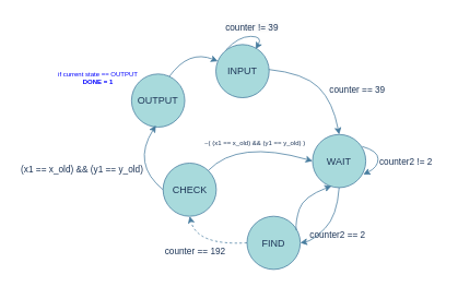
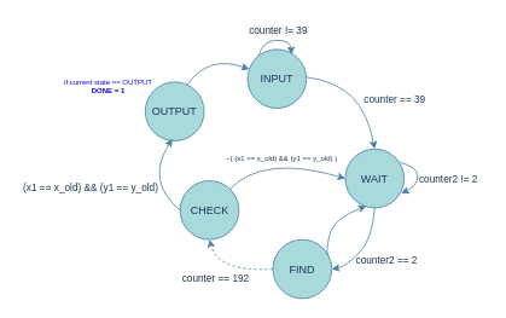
- <mxCell id="10" value="INPUT" style="ellipse;whiteSpace=wrap;html=1;aspect=fixed;strokeColor=#457B9D;fontColor=#1D3557;fillColor=#A8DADC;" parent="1" vertex="1"><mxGeometry x="263" y="54" width="65" height="65" as="geometry" /></mxCell>
+ <mxCell id="10" value="INPUT" style="ellipse;whiteSpace=wrap;html=1;aspect=fixed;strokeColor=#457B9D;fontColor=#1D3557;fillColor=#A8DADC;" parent="1" vertex="1"><mxGeometry x="273" y="54" width="65" height="65" as="geometry" /></mxCell>
- <mxCell id="7" value="counter2 == 2" style="text;whiteSpace=wrap;fontColor=#1D3557;fontSize=11;" parent="1" vertex="1"><mxGeometry x="376" y="274" width="80" height="20" as="geometry" /></mxCell>
+ <mxCell id="7" value="counter2 == 2" style="text;whiteSpace=wrap;fontColor=#1D3557;fontSize=11;" parent="1" vertex="1"><mxGeometry x="391" y="274" width="80" height="20" as="geometry" /></mxCell>
